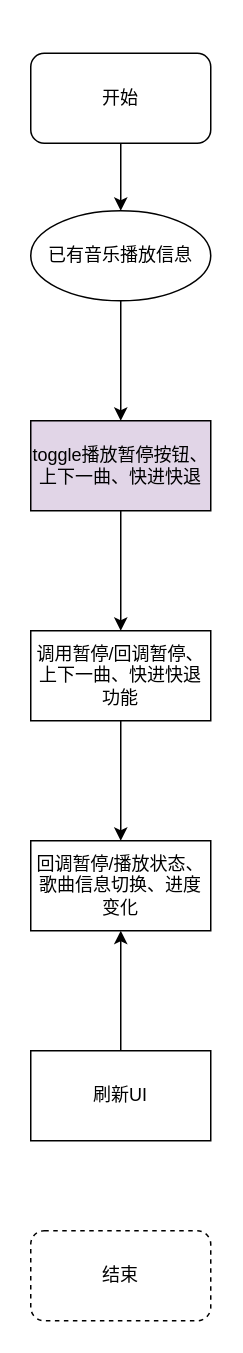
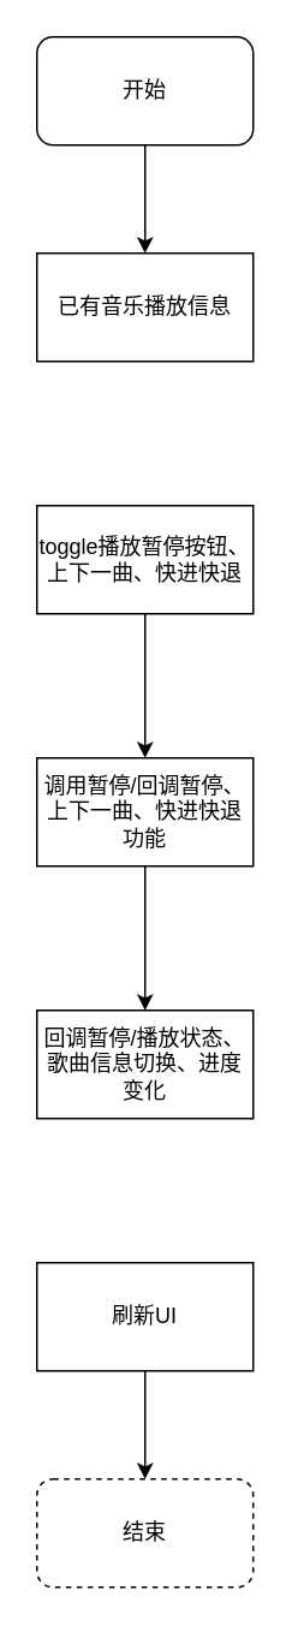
- <mxCell id="3" value="开始" style="rounded=1;whiteSpace=wrap;html=1;" vertex="1" parent="1"><mxGeometry x="20" y="35" width="120" height="60" as="geometry" /></mxCell>
+ <mxCell id="3" value="开始" style="rounded=1;whiteSpace=wrap;html=1;" vertex="1" parent="1"><mxGeometry x="20" y="20" width="120" height="60" as="geometry" /></mxCell>
- <mxCell id="5" value="已有音乐播放信息" style="ellipse;whiteSpace=wrap;html=1;" vertex="1" parent="1"><mxGeometry x="20" y="140" width="120" height="60" as="geometry" /></mxCell>
+ <mxCell id="5" value="已有音乐播放信息" style="rounded=0;whiteSpace=wrap;html=1;" vertex="1" parent="1"><mxGeometry x="20" y="140" width="120" height="60" as="geometry" /></mxCell>
- <mxCell id="4" value="" style="edgeStyle=orthogonalEdgeStyle;rounded=0;orthogonalLoop=1;jettySize=auto;html=1;" edge="1" parent="1" source="5" target="7"><mxGeometry relative="1" as="geometry" /></mxCell>
- <mxCell id="7" value="toggle播放暂停按钮、上下一曲、快进快退" style="rounded=0;whiteSpace=wrap;html=1;fillColor=#e1d5e7;" vertex="1" parent="1"><mxGeometry x="20" y="280" width="120" height="60" as="geometry" /></mxCell>
+ <mxCell id="7" value="toggle播放暂停按钮、上下一曲、快进快退" style="rounded=0;whiteSpace=wrap;html=1;" vertex="1" parent="1"><mxGeometry x="20" y="280" width="120" height="60" as="geometry" /></mxCell>
- <mxCell id="11" value="" style="edgeStyle=orthogonalEdgeStyle;rounded=0;orthogonalLoop=1;jettySize=auto;html=1;" edge="1" parent="1" source="12" target="10"><mxGeometry relative="1" as="geometry" /></mxCell>
+ <mxCell id="11" value="" style="edgeStyle=orthogonalEdgeStyle;rounded=0;orthogonalLoop=1;jettySize=auto;html=1;" edge="1" parent="1" source="12" target="13"><mxGeometry relative="1" as="geometry" /></mxCell>
